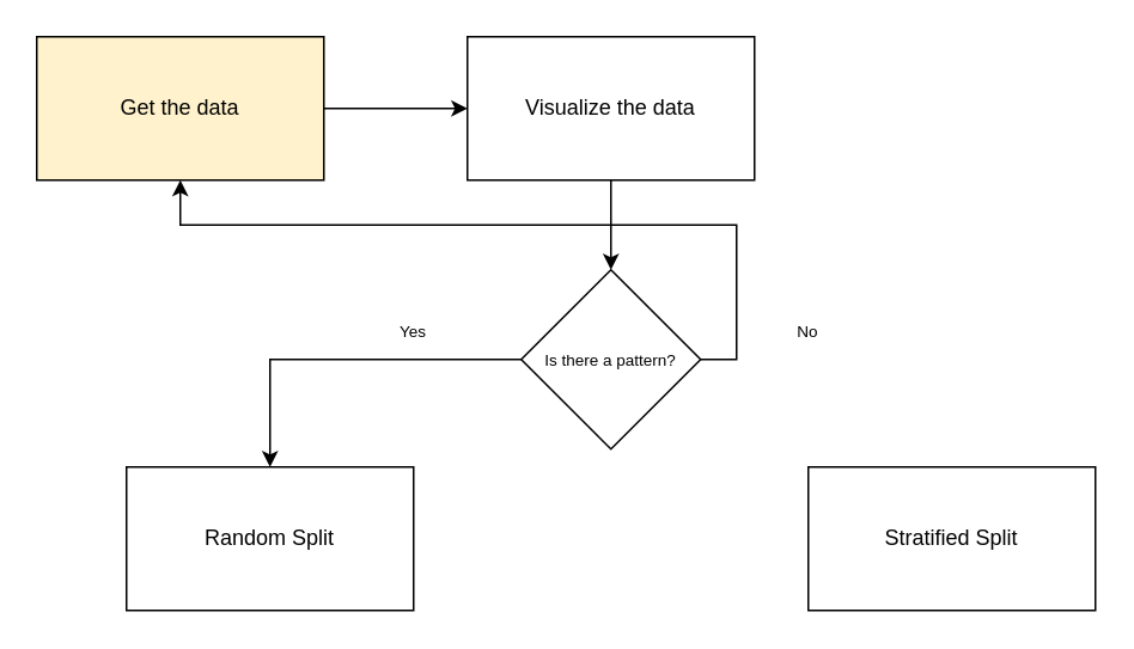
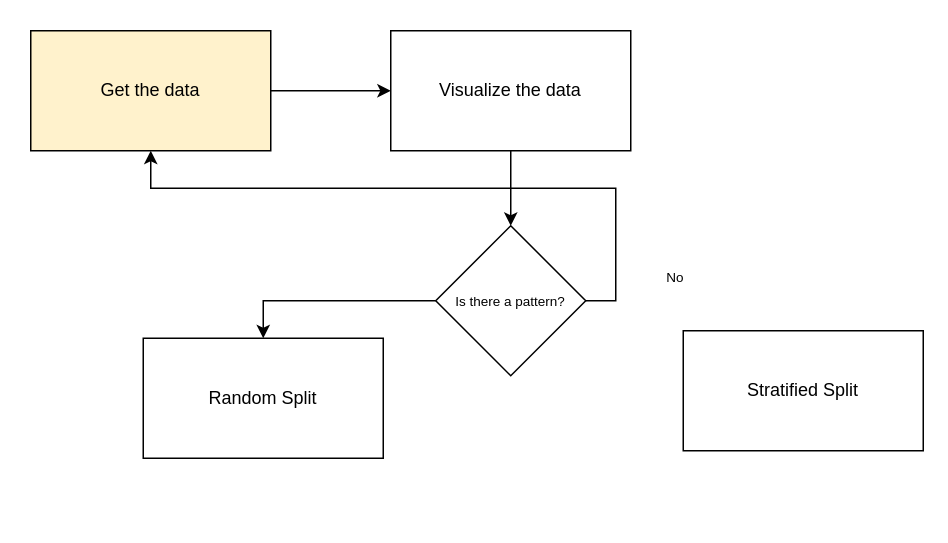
- <mxCell id="10" value="Yes" style="text;html=1;strokeColor=none;fillColor=none;align=center;verticalAlign=middle;whiteSpace=wrap;rounded=0;fontSize=9;" vertex="1" parent="1"><mxGeometry x="200" y="170" width="60" height="30" as="geometry" /></mxCell>
- <mxCell id="4" value="Random Split" style="rounded=0;whiteSpace=wrap;html=1;" vertex="1" parent="1"><mxGeometry x="70" y="260" width="160" height="80" as="geometry" /></mxCell>
+ <mxCell id="4" value="Random Split" style="rounded=0;whiteSpace=wrap;html=1;" vertex="1" parent="1"><mxGeometry x="95" y="225" width="160" height="80" as="geometry" /></mxCell>
- <mxCell id="11" value="Stratified Split" style="rounded=0;whiteSpace=wrap;html=1;" vertex="1" parent="1"><mxGeometry x="450" y="260" width="160" height="80" as="geometry" /></mxCell>
+ <mxCell id="11" value="Stratified Split" style="rounded=0;whiteSpace=wrap;html=1;" vertex="1" parent="1"><mxGeometry x="455" y="220" width="160" height="80" as="geometry" /></mxCell>
